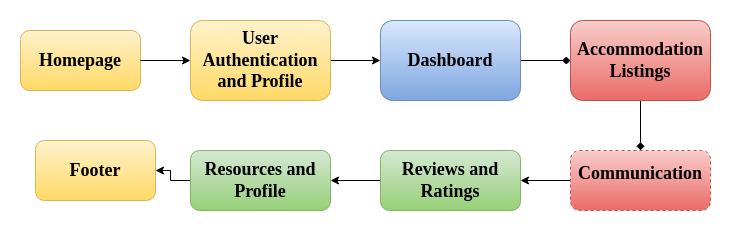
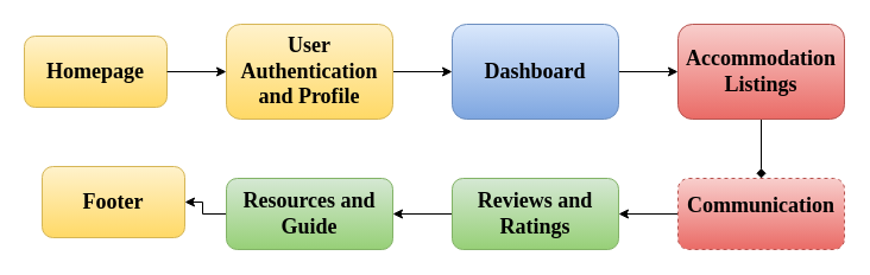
- <mxCell id="5" value="" style="edgeStyle=orthogonalEdgeStyle;rounded=0;orthogonalLoop=1;jettySize=auto;html=1;endArrow=diamond;" edge="1" parent="1" source="6" target="9"><mxGeometry relative="1" as="geometry" /></mxCell>
+ <mxCell id="5" value="" style="edgeStyle=orthogonalEdgeStyle;rounded=0;orthogonalLoop=1;jettySize=auto;html=1;" edge="1" parent="1" source="6" target="9"><mxGeometry relative="1" as="geometry" /></mxCell>
- <mxCell id="15" value="&lt;h2&gt;&lt;font face=&quot;Comic Sans MS&quot;&gt;Resources and Profile&lt;/font&gt;&lt;br&gt;&lt;/h2&gt;" style="rounded=1;whiteSpace=wrap;html=1;fillColor=#d5e8d4;gradientColor=#97d077;strokeColor=#82b366;" vertex="1" parent="1"><mxGeometry x="190" y="150" width="140" height="60" as="geometry" /></mxCell>
+ <mxCell id="15" value="&lt;h2&gt;&lt;font face=&quot;Comic Sans MS&quot;&gt;Resources and Guide&lt;/font&gt;&lt;br&gt;&lt;/h2&gt;" style="rounded=1;whiteSpace=wrap;html=1;fillColor=#d5e8d4;gradientColor=#97d077;strokeColor=#82b366;" vertex="1" parent="1"><mxGeometry x="190" y="150" width="140" height="60" as="geometry" /></mxCell>
